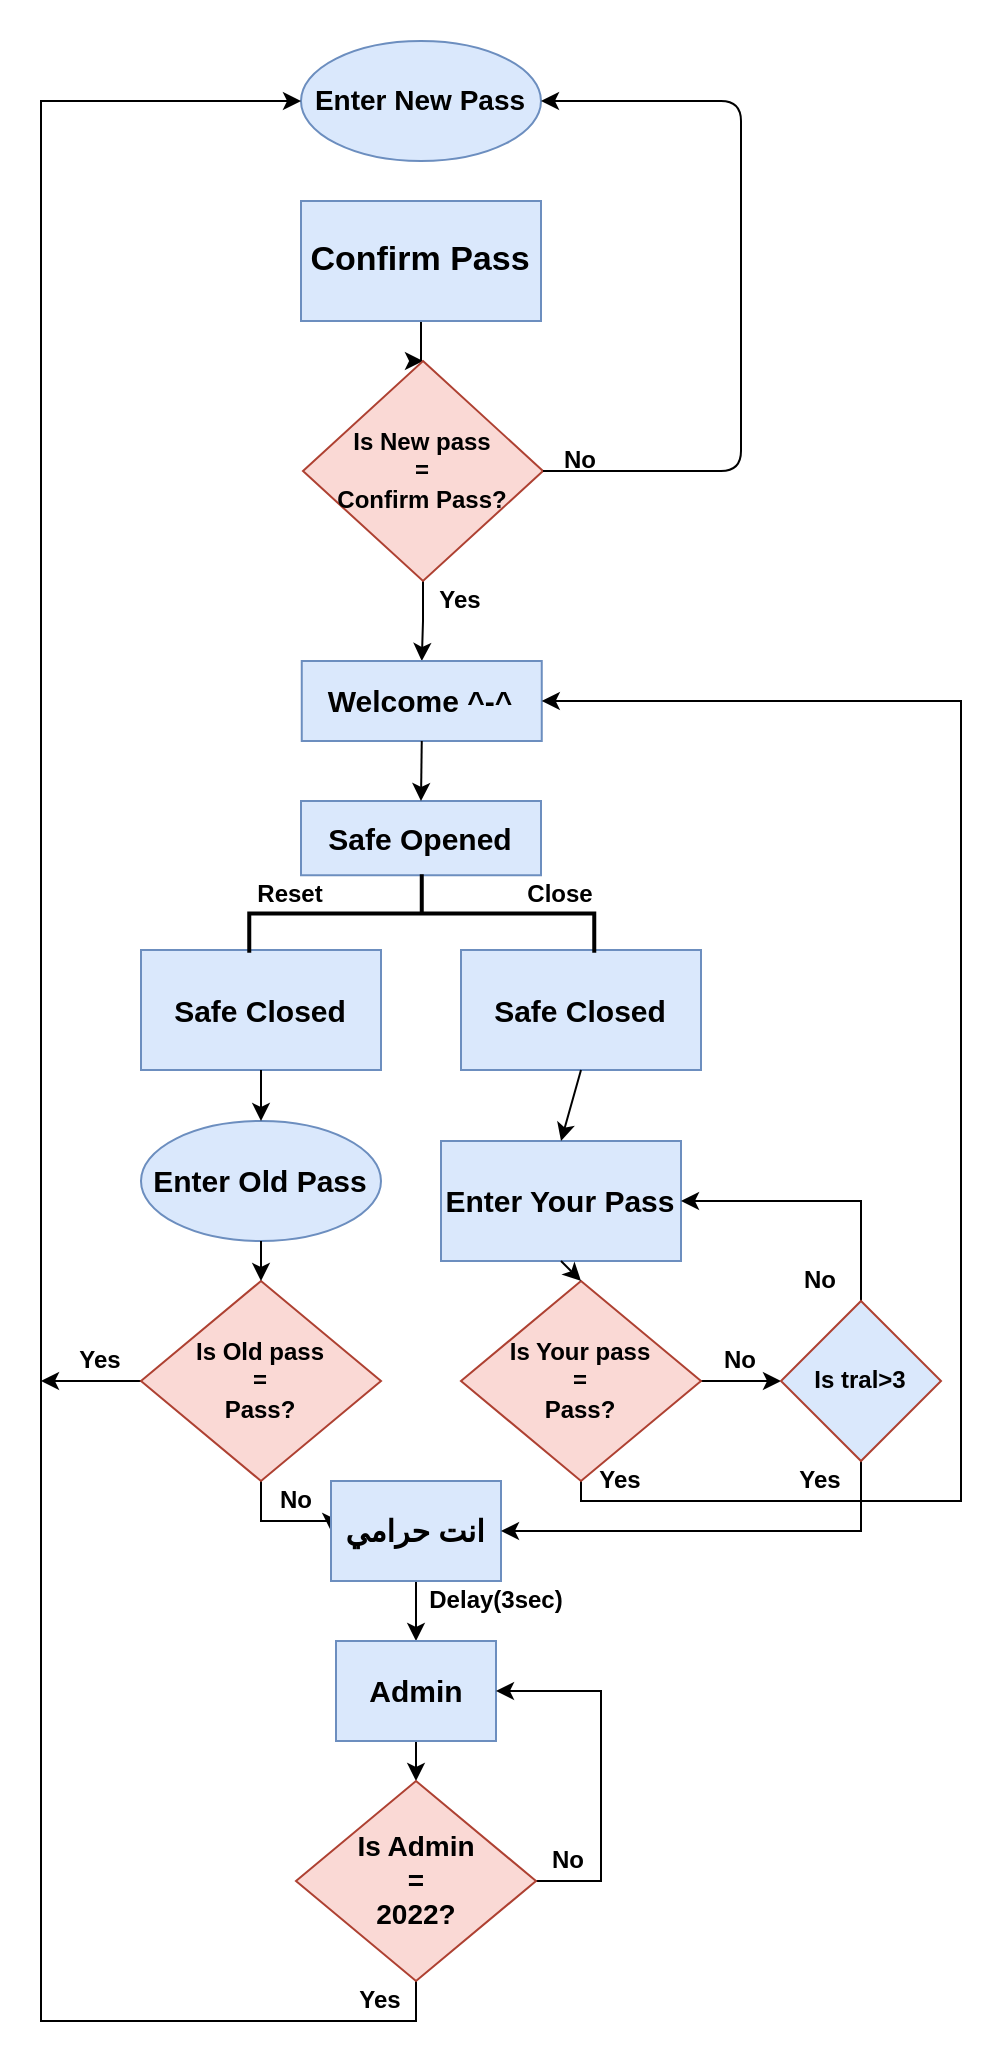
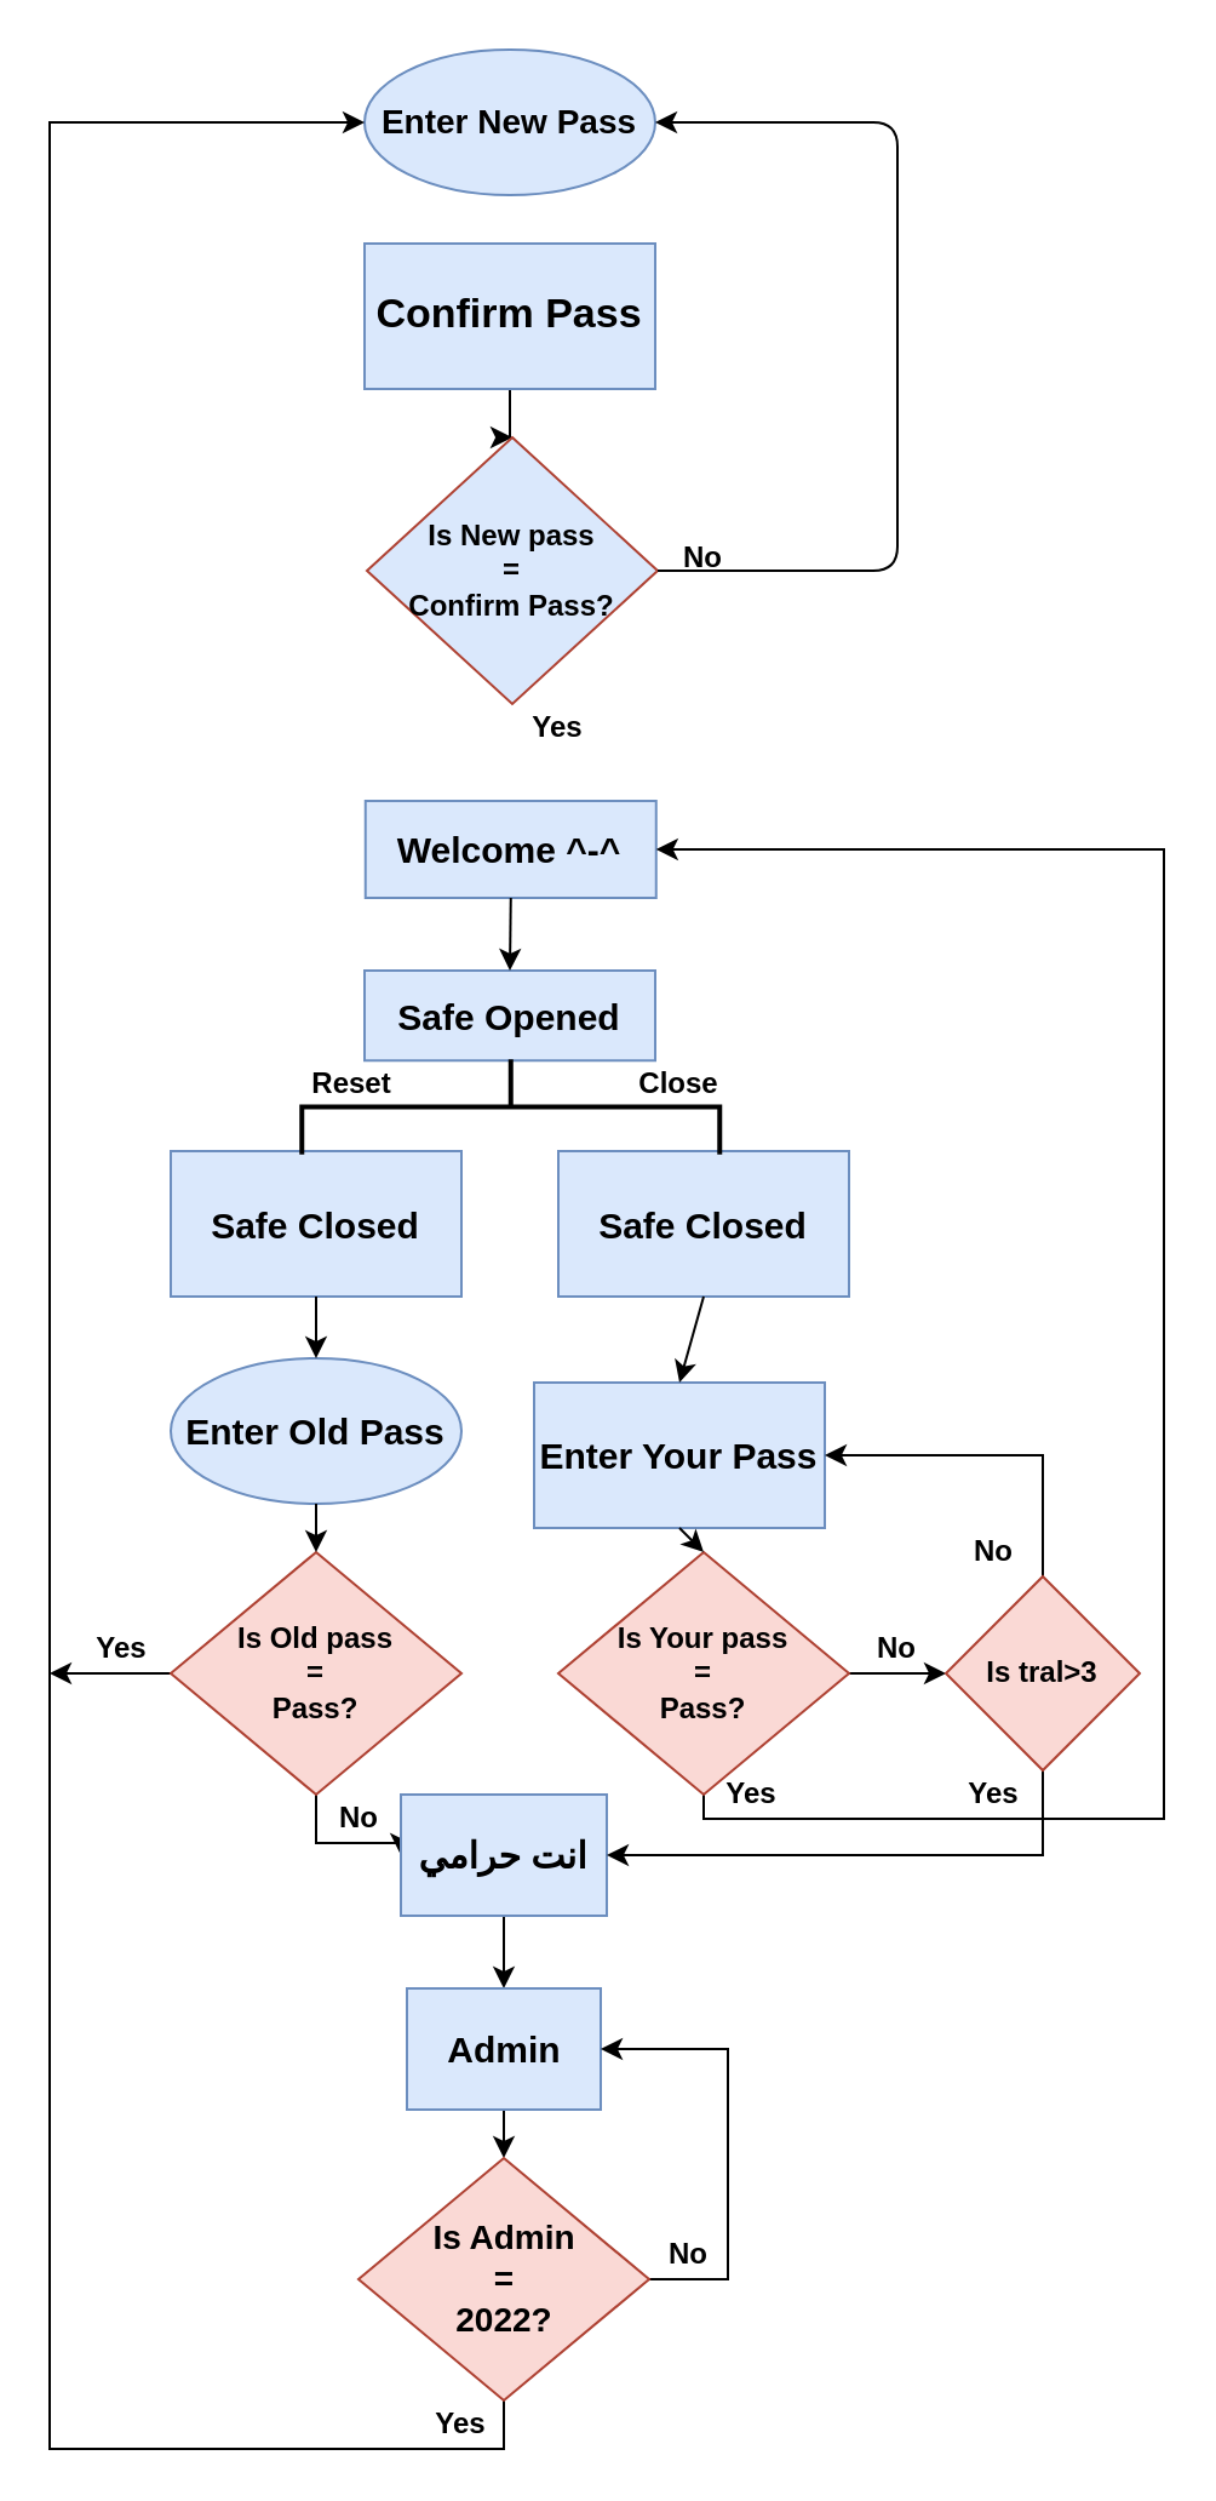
- <mxCell id="11" value="&lt;b&gt;Is New pass&lt;br&gt;=&lt;br&gt;Confirm Pass?&lt;/b&gt;" style="rhombus;whiteSpace=wrap;html=1;fillColor=#fad9d5;strokeColor=#ae4132;" vertex="1" parent="1"><mxGeometry x="151" y="180" width="120" height="110" as="geometry" /></mxCell>
+ <mxCell id="11" value="&lt;b&gt;Is New pass&lt;br&gt;=&lt;br&gt;Confirm Pass?&lt;/b&gt;" style="rhombus;whiteSpace=wrap;html=1;fillColor=#dae8fc;strokeColor=#ae4132;" vertex="1" parent="1"><mxGeometry x="151" y="180" width="120" height="110" as="geometry" /></mxCell>
- <mxCell id="10" value="" style="edgeStyle=orthogonalEdgeStyle;rounded=0;orthogonalLoop=1;jettySize=auto;html=1;" edge="1" parent="1" source="11" target="13"><mxGeometry relative="1" as="geometry" /></mxCell>
- <mxCell id="39" value="&lt;span&gt;&lt;b&gt;Is tral&amp;gt;3&lt;/b&gt;&lt;/span&gt;" style="rhombus;whiteSpace=wrap;html=1;fillColor=#dae8fc;strokeColor=#ae4132;" vertex="1" parent="1"><mxGeometry x="390" y="650" width="80" height="80" as="geometry" /></mxCell>
+ <mxCell id="39" value="&lt;span&gt;&lt;b&gt;Is tral&amp;gt;3&lt;/b&gt;&lt;/span&gt;" style="rhombus;whiteSpace=wrap;html=1;fillColor=#fad9d5;strokeColor=#ae4132;" vertex="1" parent="1"><mxGeometry x="390" y="650" width="80" height="80" as="geometry" /></mxCell>
- <mxCell id="52" value="&lt;b&gt;Delay(3sec)&lt;/b&gt;" style="text;html=1;strokeColor=none;fillColor=none;align=center;verticalAlign=middle;whiteSpace=wrap;rounded=0;" vertex="1" parent="1"><mxGeometry x="227.5" y="790" width="40" height="20" as="geometry" /></mxCell>
